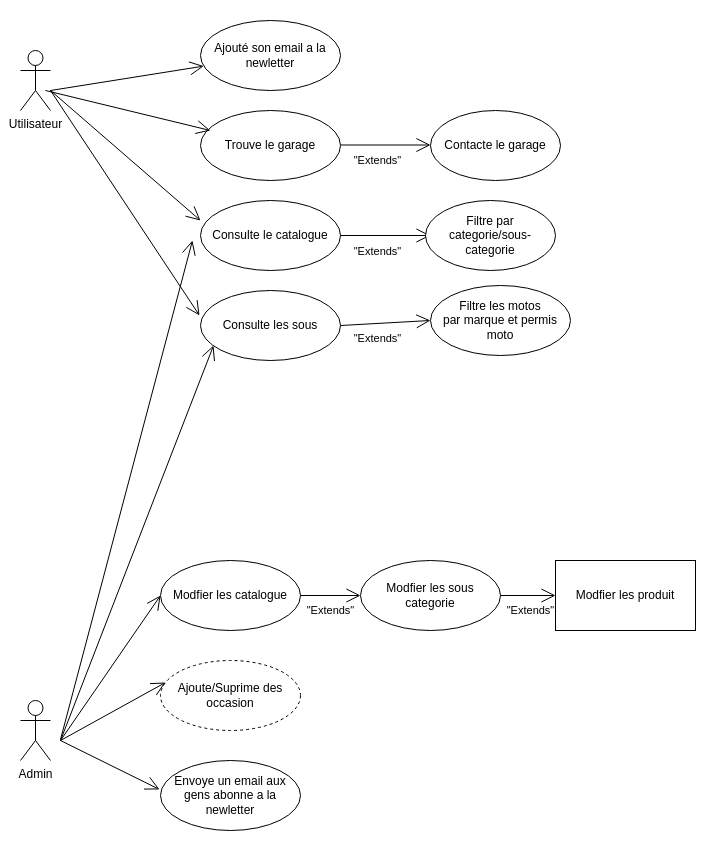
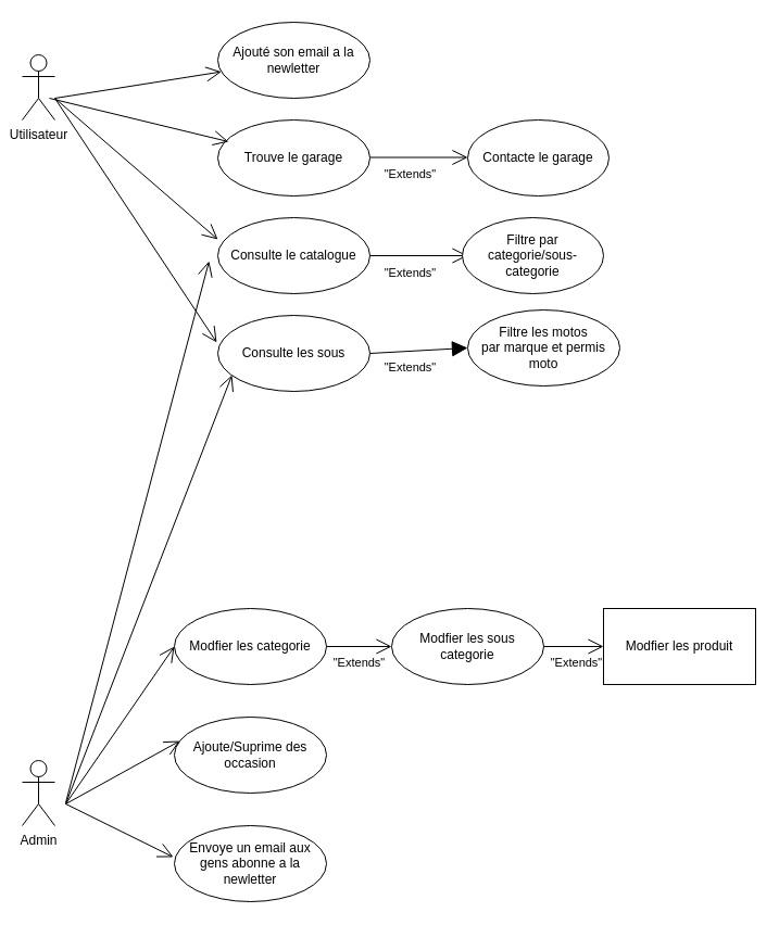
- <mxCell id="13" value="" style="endArrow=open;endFill=1;endSize=12;html=1;rounded=0;exitX=1;exitY=0.5;exitDx=0;exitDy=0;entryX=0;entryY=0.5;entryDx=0;entryDy=0;" edge="1" parent="1" source="10" target="12"><mxGeometry width="160" relative="1" as="geometry"><mxPoint x="75" y="120" as="sourcePoint" /><mxPoint x="209" y="325" as="targetPoint" /></mxGeometry></mxCell>
+ <mxCell id="13" value="" style="endArrow=block;endFill=1;endSize=12;html=1;rounded=0;exitX=1;exitY=0.5;exitDx=0;exitDy=0;entryX=0;entryY=0.5;entryDx=0;entryDy=0;" edge="1" parent="1" source="10" target="12"><mxGeometry width="160" relative="1" as="geometry"><mxPoint x="75" y="120" as="sourcePoint" /><mxPoint x="209" y="325" as="targetPoint" /></mxGeometry></mxCell>
- <mxCell id="21" value="Modfier les catalogue" style="ellipse;whiteSpace=wrap;html=1;" vertex="1" parent="1"><mxGeometry x="160" y="560" width="140" height="70" as="geometry" /></mxCell>
+ <mxCell id="21" value="Modfier les categorie" style="ellipse;whiteSpace=wrap;html=1;" vertex="1" parent="1"><mxGeometry x="160" y="560" width="140" height="70" as="geometry" /></mxCell>
- <mxCell id="31" value="Ajoute/Suprime des occasion" style="ellipse;whiteSpace=wrap;html=1;dashed=1;" vertex="1" parent="1"><mxGeometry x="160" y="660" width="140" height="70" as="geometry" /></mxCell>
+ <mxCell id="31" value="Ajoute/Suprime des occasion" style="ellipse;whiteSpace=wrap;html=1;" vertex="1" parent="1"><mxGeometry x="160" y="660" width="140" height="70" as="geometry" /></mxCell>
